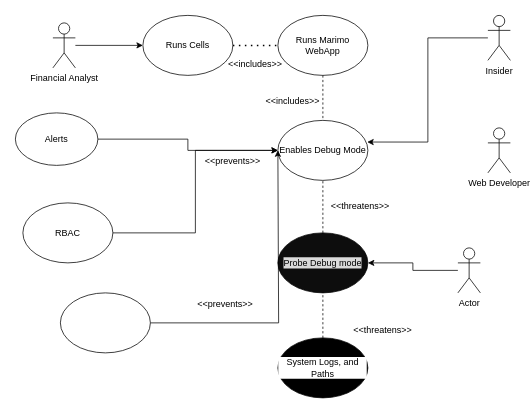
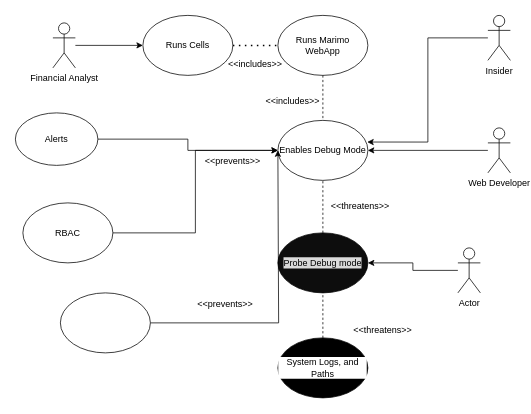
+ <mxCell id="4" style="edgeStyle=orthogonalEdgeStyle;rounded=0;orthogonalLoop=1;jettySize=auto;html=1;" edge="1" parent="1" source="5" target="10"><mxGeometry relative="1" as="geometry" /></mxCell>
